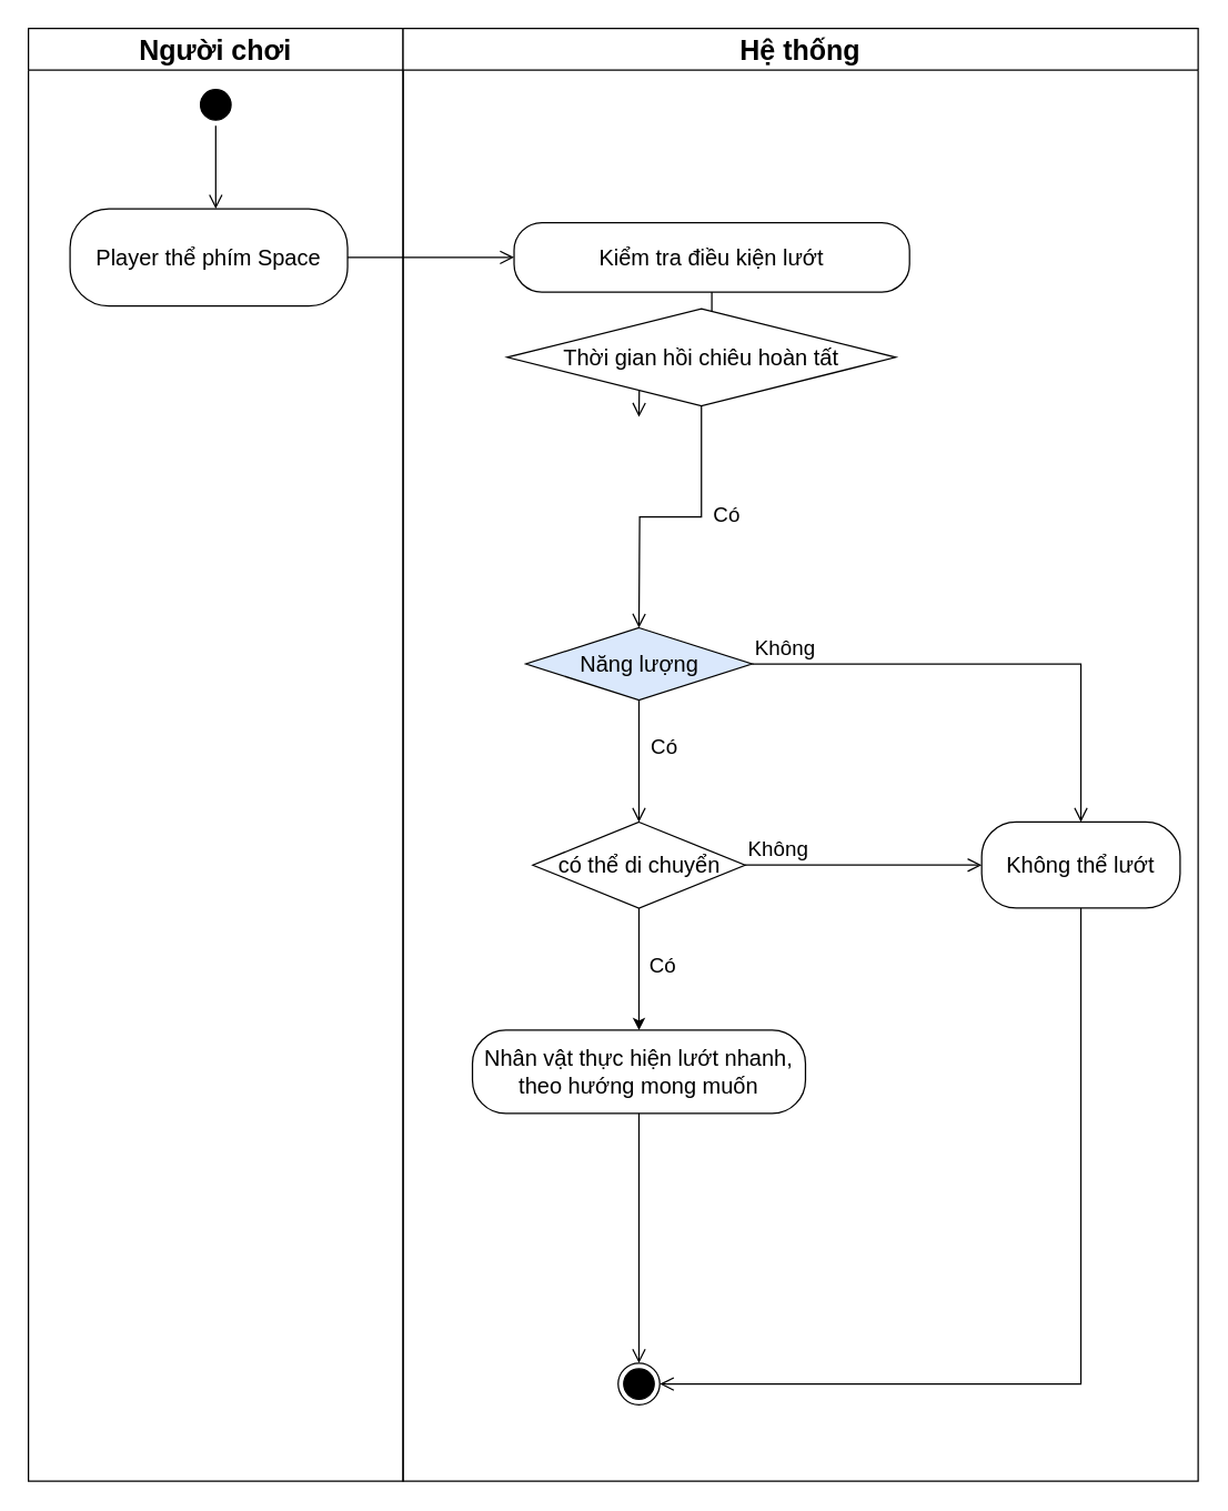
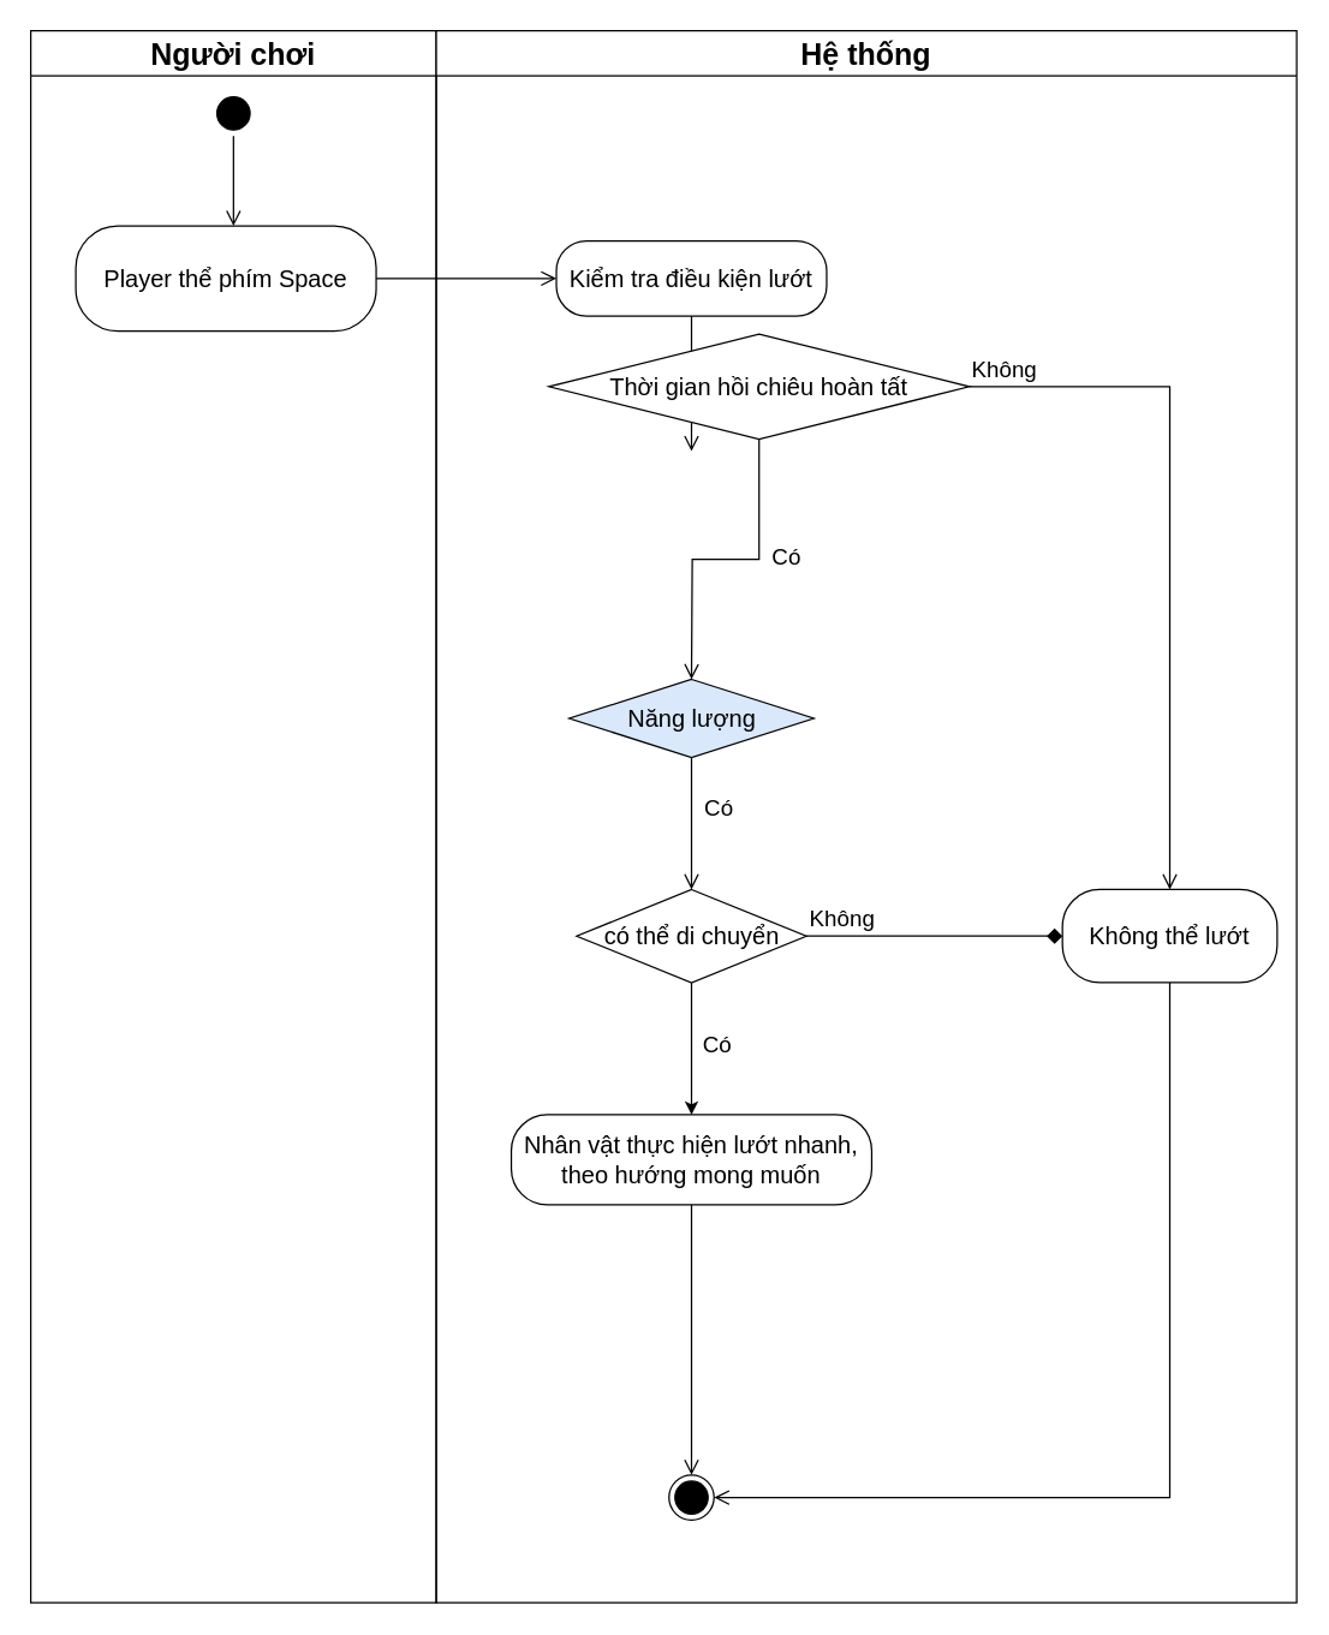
- <mxCell id="8" value="&lt;font style=&quot;font-size: 16px;&quot;&gt;Kiểm tra điều kiện lướt&lt;/font&gt;" style="rounded=1;whiteSpace=wrap;html=1;arcSize=40;fontColor=#000000;fillColor=#ffffff;strokeColor=#000000;" parent="7" vertex="1"><mxGeometry x="80" y="140" width="285" height="50" as="geometry" /></mxCell>
+ <mxCell id="8" value="&lt;font style=&quot;font-size: 16px;&quot;&gt;Kiểm tra điều kiện lướt&lt;/font&gt;" style="rounded=1;whiteSpace=wrap;html=1;arcSize=40;fontColor=#000000;fillColor=#ffffff;strokeColor=#000000;" parent="7" vertex="1"><mxGeometry x="80" y="140" width="180" height="50" as="geometry" /></mxCell>
+ <mxCell id="16" value="&lt;font style=&quot;font-size: 15px;&quot;&gt;Không&lt;/font&gt;" style="edgeStyle=orthogonalEdgeStyle;html=1;align=left;verticalAlign=bottom;endArrow=open;endSize=8;strokeColor=#000000;rounded=0;" parent="7" source="12" edge="1" target="13"><mxGeometry x="-1" relative="1" as="geometry"><mxPoint x="497" y="317" as="targetPoint" /><mxPoint as="offset" /></mxGeometry></mxCell>
- <mxCell id="17" value="&lt;font style=&quot;font-size: 15px;&quot;&gt;Không&amp;nbsp;&lt;/font&gt;" style="edgeStyle=orthogonalEdgeStyle;html=1;align=left;verticalAlign=bottom;endArrow=open;endSize=8;strokeColor=#000000;rounded=0;" parent="7" source="15" edge="1" target="13"><mxGeometry x="-1" relative="1" as="geometry"><mxPoint x="327" y="512" as="targetPoint" /></mxGeometry></mxCell>
- <mxCell id="20" value="&lt;font style=&quot;font-size: 15px;&quot;&gt;Không&lt;/font&gt;" style="edgeStyle=orthogonalEdgeStyle;html=1;align=left;verticalAlign=bottom;endArrow=open;endSize=8;strokeColor=#000000;rounded=0;" edge="1" source="19" parent="7" target="13"><mxGeometry x="-1" relative="1" as="geometry"><mxPoint x="297" y="622" as="targetPoint" /></mxGeometry></mxCell>
+ <mxCell id="20" value="&lt;font style=&quot;font-size: 15px;&quot;&gt;Không&lt;/font&gt;" style="edgeStyle=orthogonalEdgeStyle;html=1;align=left;verticalAlign=bottom;endArrow=diamond;endSize=8;strokeColor=#000000;rounded=0;" edge="1" source="19" parent="7" target="13"><mxGeometry x="-1" relative="1" as="geometry"><mxPoint x="297" y="622" as="targetPoint" /></mxGeometry></mxCell>
